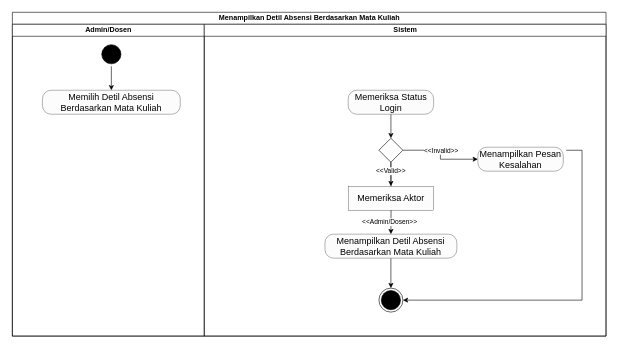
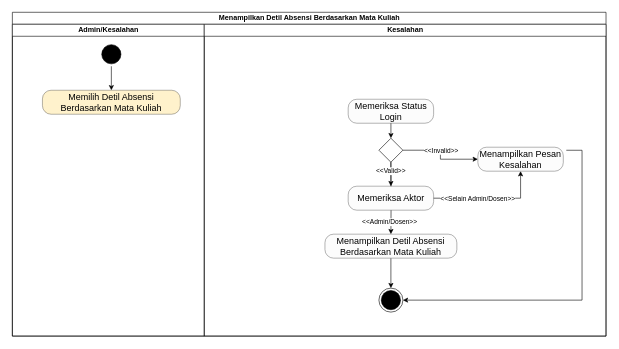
- <mxCell id="3" value="Admin/Dosen" style="swimlane;startSize=20;html=1;" vertex="1" parent="2"><mxGeometry y="20" width="320" height="520" as="geometry" /></mxCell>
+ <mxCell id="3" value="Admin/Kesalahan" style="swimlane;startSize=20;html=1;" vertex="1" parent="2"><mxGeometry y="20" width="320" height="520" as="geometry" /></mxCell>
- <mxCell id="7" value="Sistem" style="swimlane;startSize=20;html=1;" vertex="1" parent="2"><mxGeometry x="320" y="20" width="670" height="520" as="geometry" /></mxCell>
+ <mxCell id="7" value="Kesalahan" style="swimlane;startSize=20;html=1;" vertex="1" parent="2"><mxGeometry x="320" y="20" width="670" height="520" as="geometry" /></mxCell>
- <mxCell id="6" value="Memilih&amp;nbsp;Detil Absensi Berdasarkan Mata Kuliah" style="rounded=1;whiteSpace=wrap;html=1;fillColor=#FCFCFC;arcSize=36;strokeWidth=0.5;fontSize=15;" vertex="1" parent="3"><mxGeometry x="50.13" y="110" width="229.87" height="40" as="geometry" /></mxCell>
+ <mxCell id="6" value="Memilih&amp;nbsp;Detil Absensi Berdasarkan Mata Kuliah" style="rounded=1;whiteSpace=wrap;html=1;fillColor=#fff2cc;arcSize=36;strokeWidth=0.5;fontSize=15;" vertex="1" parent="3"><mxGeometry x="50.13" y="110" width="229.87" height="40" as="geometry" /></mxCell>
- <mxCell id="13" value="Memeriksa Status Login" style="rounded=1;whiteSpace=wrap;html=1;fillColor=#FCFCFC;arcSize=36;strokeWidth=0.5;fontSize=15;" vertex="1" parent="7"><mxGeometry x="240.0" y="110" width="142.5" height="40" as="geometry" /></mxCell>
+ <mxCell id="13" value="Memeriksa Status Login" style="rounded=1;whiteSpace=wrap;html=1;fillColor=#FCFCFC;arcSize=36;strokeWidth=0.5;fontSize=15;" vertex="1" parent="7"><mxGeometry x="240.0" y="125" width="142.5" height="40" as="geometry" /></mxCell>
- <mxCell id="16" value="Memeriksa Aktor" style="whiteSpace=wrap;html=1;fillColor=#FCFCFC;arcSize=36;strokeWidth=0.5;fontSize=15;rounded=0;" vertex="1" parent="7"><mxGeometry x="240.0" y="270" width="142.5" height="40" as="geometry" /></mxCell>
+ <mxCell id="16" value="Memeriksa Aktor" style="rounded=1;whiteSpace=wrap;html=1;fillColor=#FCFCFC;arcSize=36;strokeWidth=0.5;fontSize=15;" vertex="1" parent="7"><mxGeometry x="240.0" y="270" width="142.5" height="40" as="geometry" /></mxCell>
+ <mxCell id="22" style="edgeStyle=orthogonalEdgeStyle;rounded=0;orthogonalLoop=1;jettySize=auto;html=1;entryX=0.5;entryY=1;entryDx=0;entryDy=0;" edge="1" parent="7" source="16" target="19"><mxGeometry relative="1" as="geometry" /></mxCell>
+ <mxCell id="23" value="&amp;lt;&amp;lt;Selain Admin/Dosen&amp;gt;&amp;gt;" style="edgeLabel;html=1;align=center;verticalAlign=middle;resizable=0;points=[];" connectable="0" vertex="1" parent="22"><mxGeometry x="-0.595" relative="1" as="geometry"><mxPoint x="35" as="offset" /></mxGeometry></mxCell>
